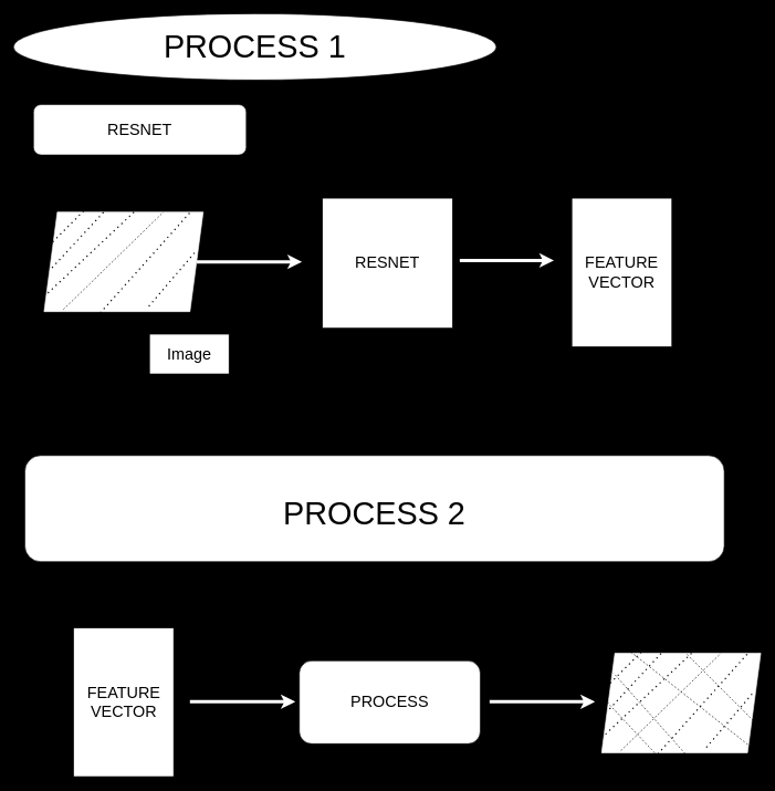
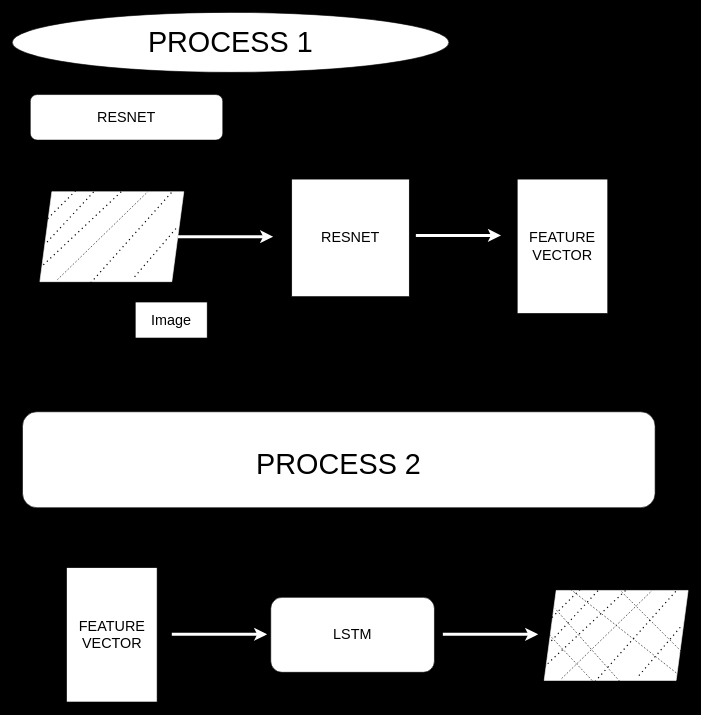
- <mxCell id="11" value="&lt;font style=&quot;font-size: 24px;&quot;&gt;PROCESS&lt;/font&gt;" style="rounded=1;whiteSpace=wrap;html=1;" vertex="1" parent="1"><mxGeometry x="451" y="995.5" width="273" height="125" as="geometry" /></mxCell>
+ <mxCell id="11" value="&lt;font style=&quot;font-size: 24px;&quot;&gt;LSTM&lt;/font&gt;" style="rounded=1;whiteSpace=wrap;html=1;" vertex="1" parent="1"><mxGeometry x="451" y="995.5" width="273" height="125" as="geometry" /></mxCell>
